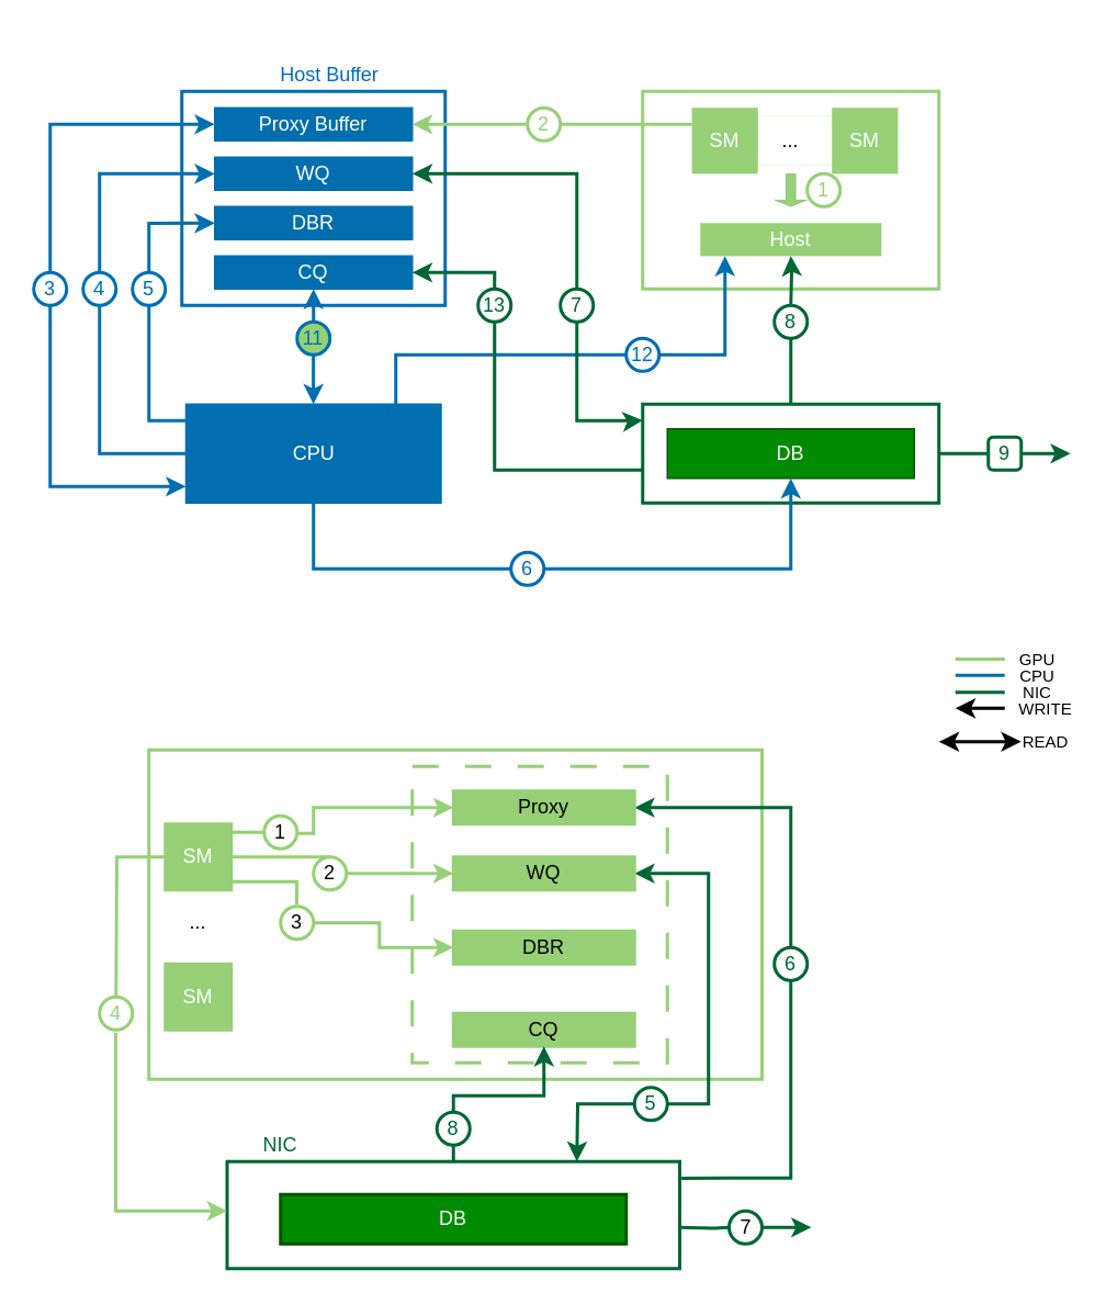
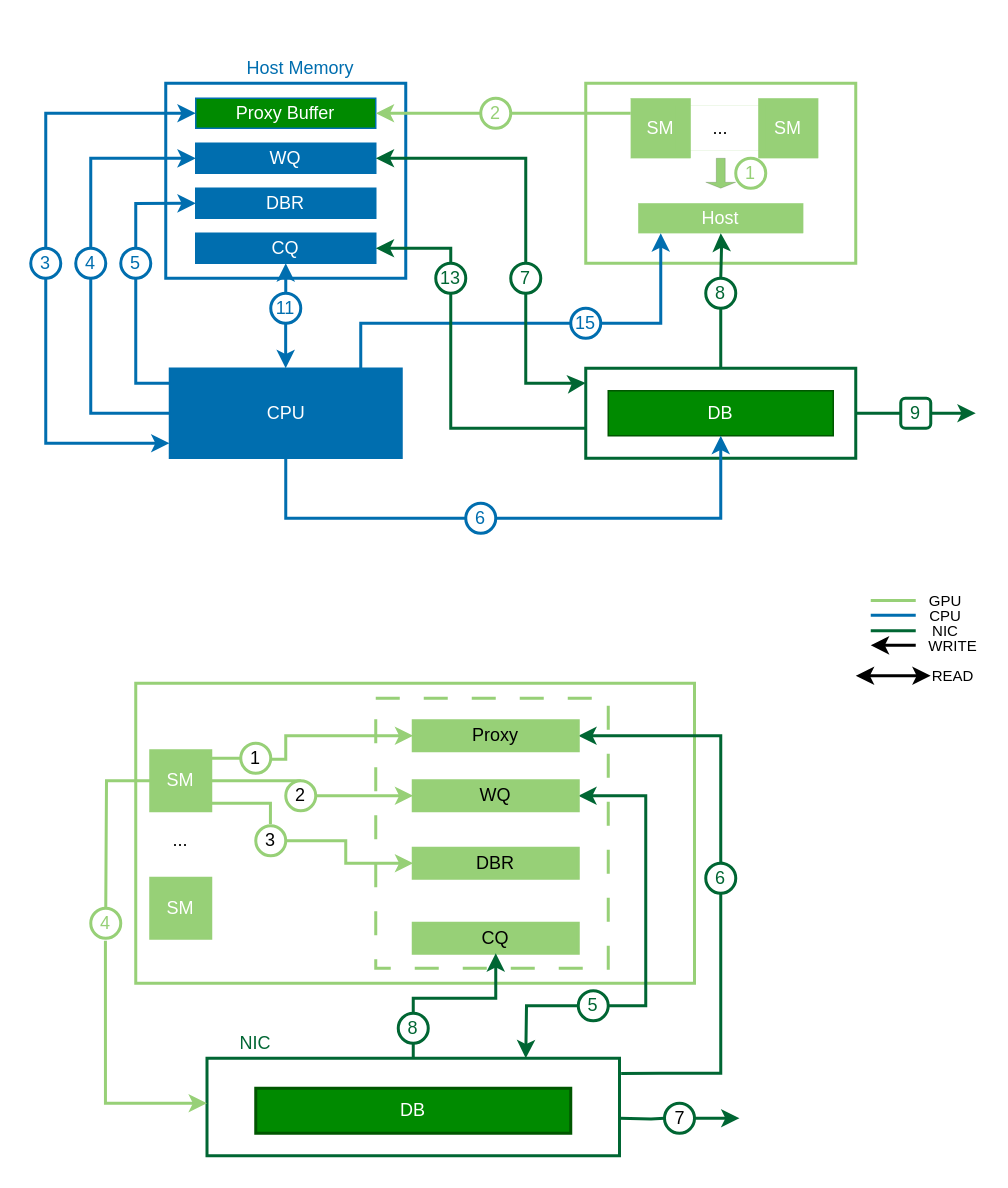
- <mxCell id="20" value="&lt;span style=&quot;color: rgb(0, 110, 175);&quot;&gt;Host Buffer&lt;/span&gt;" style="text;html=1;align=center;verticalAlign=middle;whiteSpace=wrap;rounded=0;" vertex="1" parent="1"><mxGeometry x="140" y="20" width="120" height="50" as="geometry" /></mxCell>
+ <mxCell id="20" value="&lt;span style=&quot;color: rgb(0, 110, 175);&quot;&gt;Host Memory&lt;/span&gt;" style="text;html=1;align=center;verticalAlign=middle;whiteSpace=wrap;rounded=0;" vertex="1" parent="1"><mxGeometry x="140" y="20" width="120" height="50" as="geometry" /></mxCell>
- <mxCell id="4" value="Proxy Buffer" style="rounded=0;whiteSpace=wrap;html=1;fillColor=#006EAF;fontColor=#ffffff;strokeColor=#006EAF;" vertex="1" parent="1"><mxGeometry x="130" y="65" width="120" height="20" as="geometry" /></mxCell>
+ <mxCell id="4" value="Proxy Buffer" style="rounded=0;whiteSpace=wrap;html=1;fillColor=#008a00;fontColor=#ffffff;strokeColor=#006EAF;" vertex="1" parent="1"><mxGeometry x="130" y="65" width="120" height="20" as="geometry" /></mxCell>
- <mxCell id="23" value="&lt;span style=&quot;color: rgb(0, 110, 175);&quot;&gt;11&lt;/span&gt;" style="ellipse;whiteSpace=wrap;html=1;strokeColor=#006EAF;strokeWidth=2;fillColor=#97d077;" vertex="1" parent="1"><mxGeometry x="180" y="195" width="20" height="20" as="geometry" /></mxCell>
+ <mxCell id="23" value="&lt;span style=&quot;color: rgb(0, 110, 175);&quot;&gt;11&lt;/span&gt;" style="ellipse;whiteSpace=wrap;html=1;strokeColor=#006EAF;strokeWidth=2;" vertex="1" parent="1"><mxGeometry x="180" y="195" width="20" height="20" as="geometry" /></mxCell>
- <mxCell id="45" value="&lt;span style=&quot;color: rgb(0, 110, 175);&quot;&gt;12&lt;/span&gt;" style="ellipse;whiteSpace=wrap;html=1;strokeWidth=2;strokeColor=#006EAF;" vertex="1" parent="1"><mxGeometry x="380" y="205" width="20" height="20" as="geometry" /></mxCell>
+ <mxCell id="45" value="&lt;span style=&quot;color: rgb(0, 110, 175);&quot;&gt;15&lt;/span&gt;" style="ellipse;whiteSpace=wrap;html=1;strokeWidth=2;strokeColor=#006EAF;" vertex="1" parent="1"><mxGeometry x="380" y="205" width="20" height="20" as="geometry" /></mxCell>
